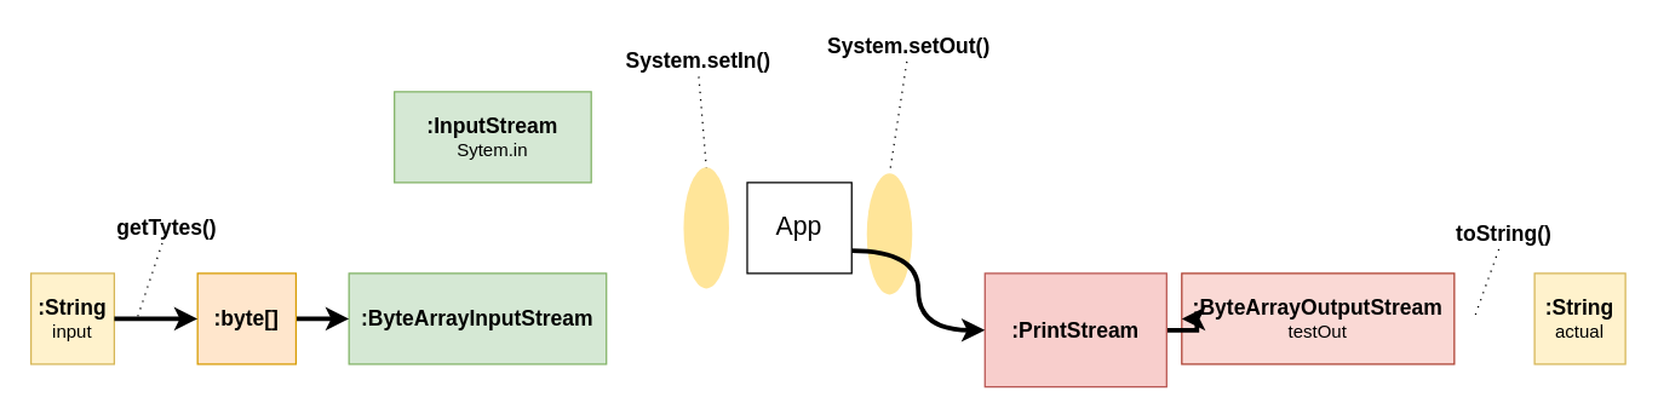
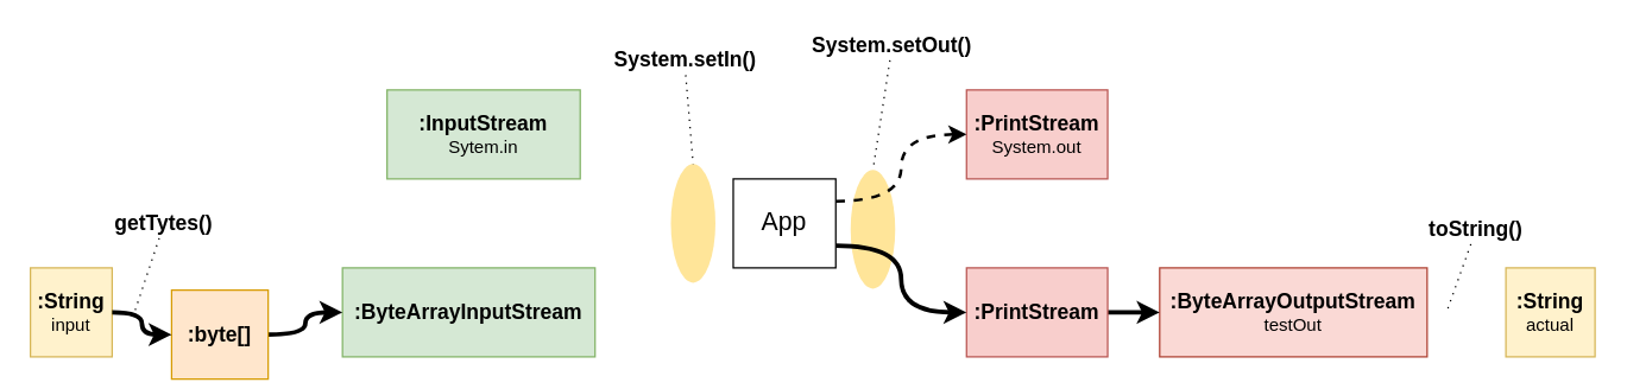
+ <mxCell id="8" value="&lt;b&gt;&lt;font style=&quot;font-size: 14px&quot;&gt;:PrintStream&lt;/font&gt;&lt;/b&gt;&lt;br&gt;System.out" style="whiteSpace=wrap;html=1;rounded=0;fontFamily=Helvetica;fontSize=12;fillColor=#f8cecc;strokeColor=#b85450;" parent="1" vertex="1"><mxGeometry x="650" y="60" width="95" height="60" as="geometry" /></mxCell>
+ <mxCell id="10" style="edgeStyle=orthogonalEdgeStyle;rounded=0;orthogonalLoop=1;jettySize=auto;html=1;exitX=1;exitY=0.25;exitDx=0;exitDy=0;entryX=0;entryY=0.5;entryDx=0;entryDy=0;fontFamily=Helvetica;fontSize=12;dashed=1;curved=1;strokeWidth=2;" parent="1" source="11" target="8" edge="1"><mxGeometry relative="1" as="geometry" /></mxCell>
- <mxCell id="16" value="&lt;span style=&quot;text-align: left;&quot;&gt;&lt;b&gt;&lt;font style=&quot;font-size: 14px&quot;&gt;:byte[]&lt;/font&gt;&lt;/b&gt;&lt;br style=&quot;font-size: 12px&quot;&gt;&lt;/span&gt;" style="rounded=0;whiteSpace=wrap;html=1;fontFamily=Helvetica;fontSize=12;fillColor=#ffe6cc;strokeColor=#d79b00;labelBackgroundColor=none;" parent="1" vertex="1"><mxGeometry x="130" y="180" width="65" height="60" as="geometry" /></mxCell>
+ <mxCell id="16" value="&lt;span style=&quot;text-align: left;&quot;&gt;&lt;b&gt;&lt;font style=&quot;font-size: 14px&quot;&gt;:byte[]&lt;/font&gt;&lt;/b&gt;&lt;br style=&quot;font-size: 12px&quot;&gt;&lt;/span&gt;" style="rounded=0;whiteSpace=wrap;html=1;fontFamily=Helvetica;fontSize=12;fillColor=#ffe6cc;strokeColor=#d79b00;labelBackgroundColor=none;" parent="1" vertex="1"><mxGeometry x="115" y="195" width="65" height="60" as="geometry" /></mxCell>
- <mxCell id="6" value="&lt;b&gt;&lt;font style=&quot;font-size: 14px&quot;&gt;:PrintStream&lt;/font&gt;&lt;/b&gt;" style="whiteSpace=wrap;html=1;rounded=0;fontFamily=Helvetica;fontSize=12;fillColor=#f8cecc;strokeColor=#b85450;" parent="1" vertex="1"><mxGeometry x="650" y="180" width="120" height="75" as="geometry" /></mxCell>
+ <mxCell id="6" value="&lt;b&gt;&lt;font style=&quot;font-size: 14px&quot;&gt;:PrintStream&lt;/font&gt;&lt;/b&gt;" style="whiteSpace=wrap;html=1;rounded=0;fontFamily=Helvetica;fontSize=12;fillColor=#f8cecc;strokeColor=#b85450;" parent="1" vertex="1"><mxGeometry x="650" y="180" width="95" height="60" as="geometry" /></mxCell>
